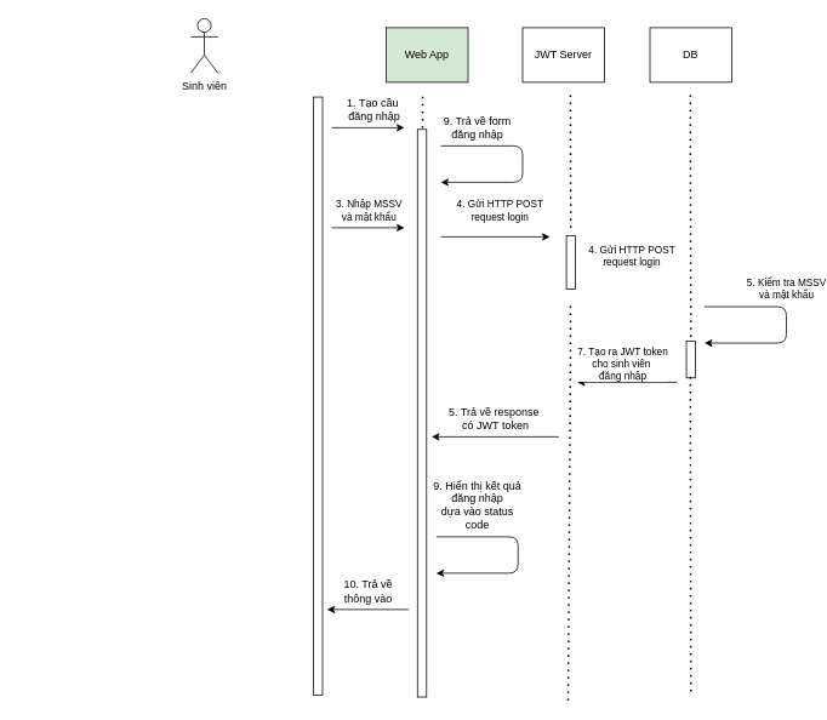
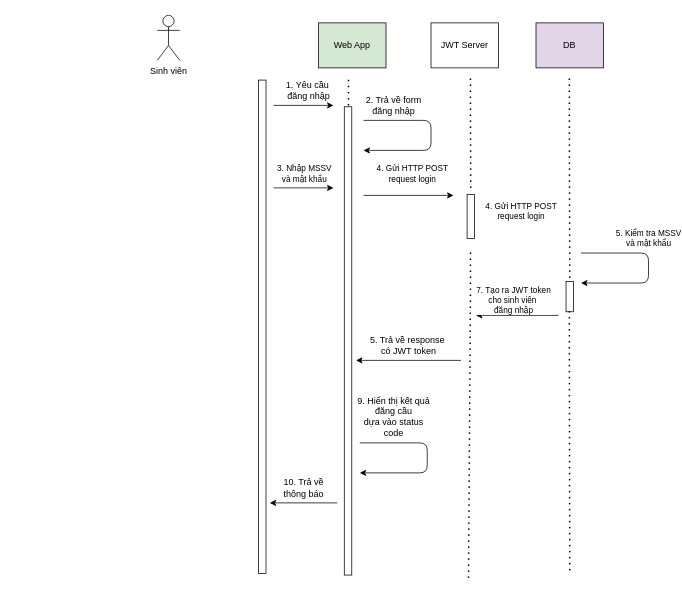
- <mxCell id="5" value="DB" style="rounded=0;whiteSpace=wrap;html=1;" vertex="1" parent="1"><mxGeometry x="714" y="30" width="90" height="60" as="geometry" /></mxCell>
+ <mxCell id="5" value="DB" style="rounded=0;whiteSpace=wrap;html=1;fillColor=#e1d5e7;" vertex="1" parent="1"><mxGeometry x="714" y="30" width="90" height="60" as="geometry" /></mxCell>
- <mxCell id="10" value="1. Tạo cầu&lt;br&gt;&amp;nbsp;đăng nhập" style="text;html=1;align=center;verticalAlign=middle;resizable=0;points=[];autosize=1;strokeColor=none;fillColor=none;" vertex="1" parent="1"><mxGeometry x="369" y="100" width="80" height="40" as="geometry" /></mxCell>
+ <mxCell id="10" value="1. Yêu cầu&lt;br&gt;&amp;nbsp;đăng nhập" style="text;html=1;align=center;verticalAlign=middle;resizable=0;points=[];autosize=1;strokeColor=none;fillColor=none;" vertex="1" parent="1"><mxGeometry x="369" y="100" width="80" height="40" as="geometry" /></mxCell>
- <mxCell id="13" value="9. Trả về form&lt;br&gt;đăng nhập" style="text;html=1;align=center;verticalAlign=middle;resizable=0;points=[];autosize=1;strokeColor=none;fillColor=none;" vertex="1" parent="1"><mxGeometry x="474" y="120" width="100" height="40" as="geometry" /></mxCell>
+ <mxCell id="13" value="2. Trả về form&lt;br&gt;đăng nhập" style="text;html=1;align=center;verticalAlign=middle;resizable=0;points=[];autosize=1;strokeColor=none;fillColor=none;" vertex="1" parent="1"><mxGeometry x="474" y="120" width="100" height="40" as="geometry" /></mxCell>
- <mxCell id="31" value="9. Hiển thị kết quả&lt;br&gt;đăng nhập&lt;br&gt;dựa vào status&lt;br&gt;code&lt;br&gt;" style="text;html=1;align=center;verticalAlign=middle;resizable=0;points=[];autosize=1;strokeColor=none;fillColor=none;" vertex="1" parent="1"><mxGeometry x="464" y="520" width="120" height="70" as="geometry" /></mxCell>
+ <mxCell id="31" value="9. Hiển thị kết quả&lt;br&gt;đăng cầu&lt;br&gt;dựa vào status&lt;br&gt;code&lt;br&gt;" style="text;html=1;align=center;verticalAlign=middle;resizable=0;points=[];autosize=1;strokeColor=none;fillColor=none;" vertex="1" parent="1"><mxGeometry x="464" y="520" width="120" height="70" as="geometry" /></mxCell>
- <mxCell id="28" value="10. Trả về &lt;br&gt;thông vào" style="text;html=1;align=center;verticalAlign=middle;resizable=0;points=[];autosize=1;strokeColor=none;fillColor=none;" vertex="1" parent="1"><mxGeometry x="364" y="630" width="80" height="40" as="geometry" /></mxCell>
+ <mxCell id="28" value="10. Trả về &lt;br&gt;thông báo" style="text;html=1;align=center;verticalAlign=middle;resizable=0;points=[];autosize=1;strokeColor=none;fillColor=none;" vertex="1" parent="1"><mxGeometry x="364" y="630" width="80" height="40" as="geometry" /></mxCell>
